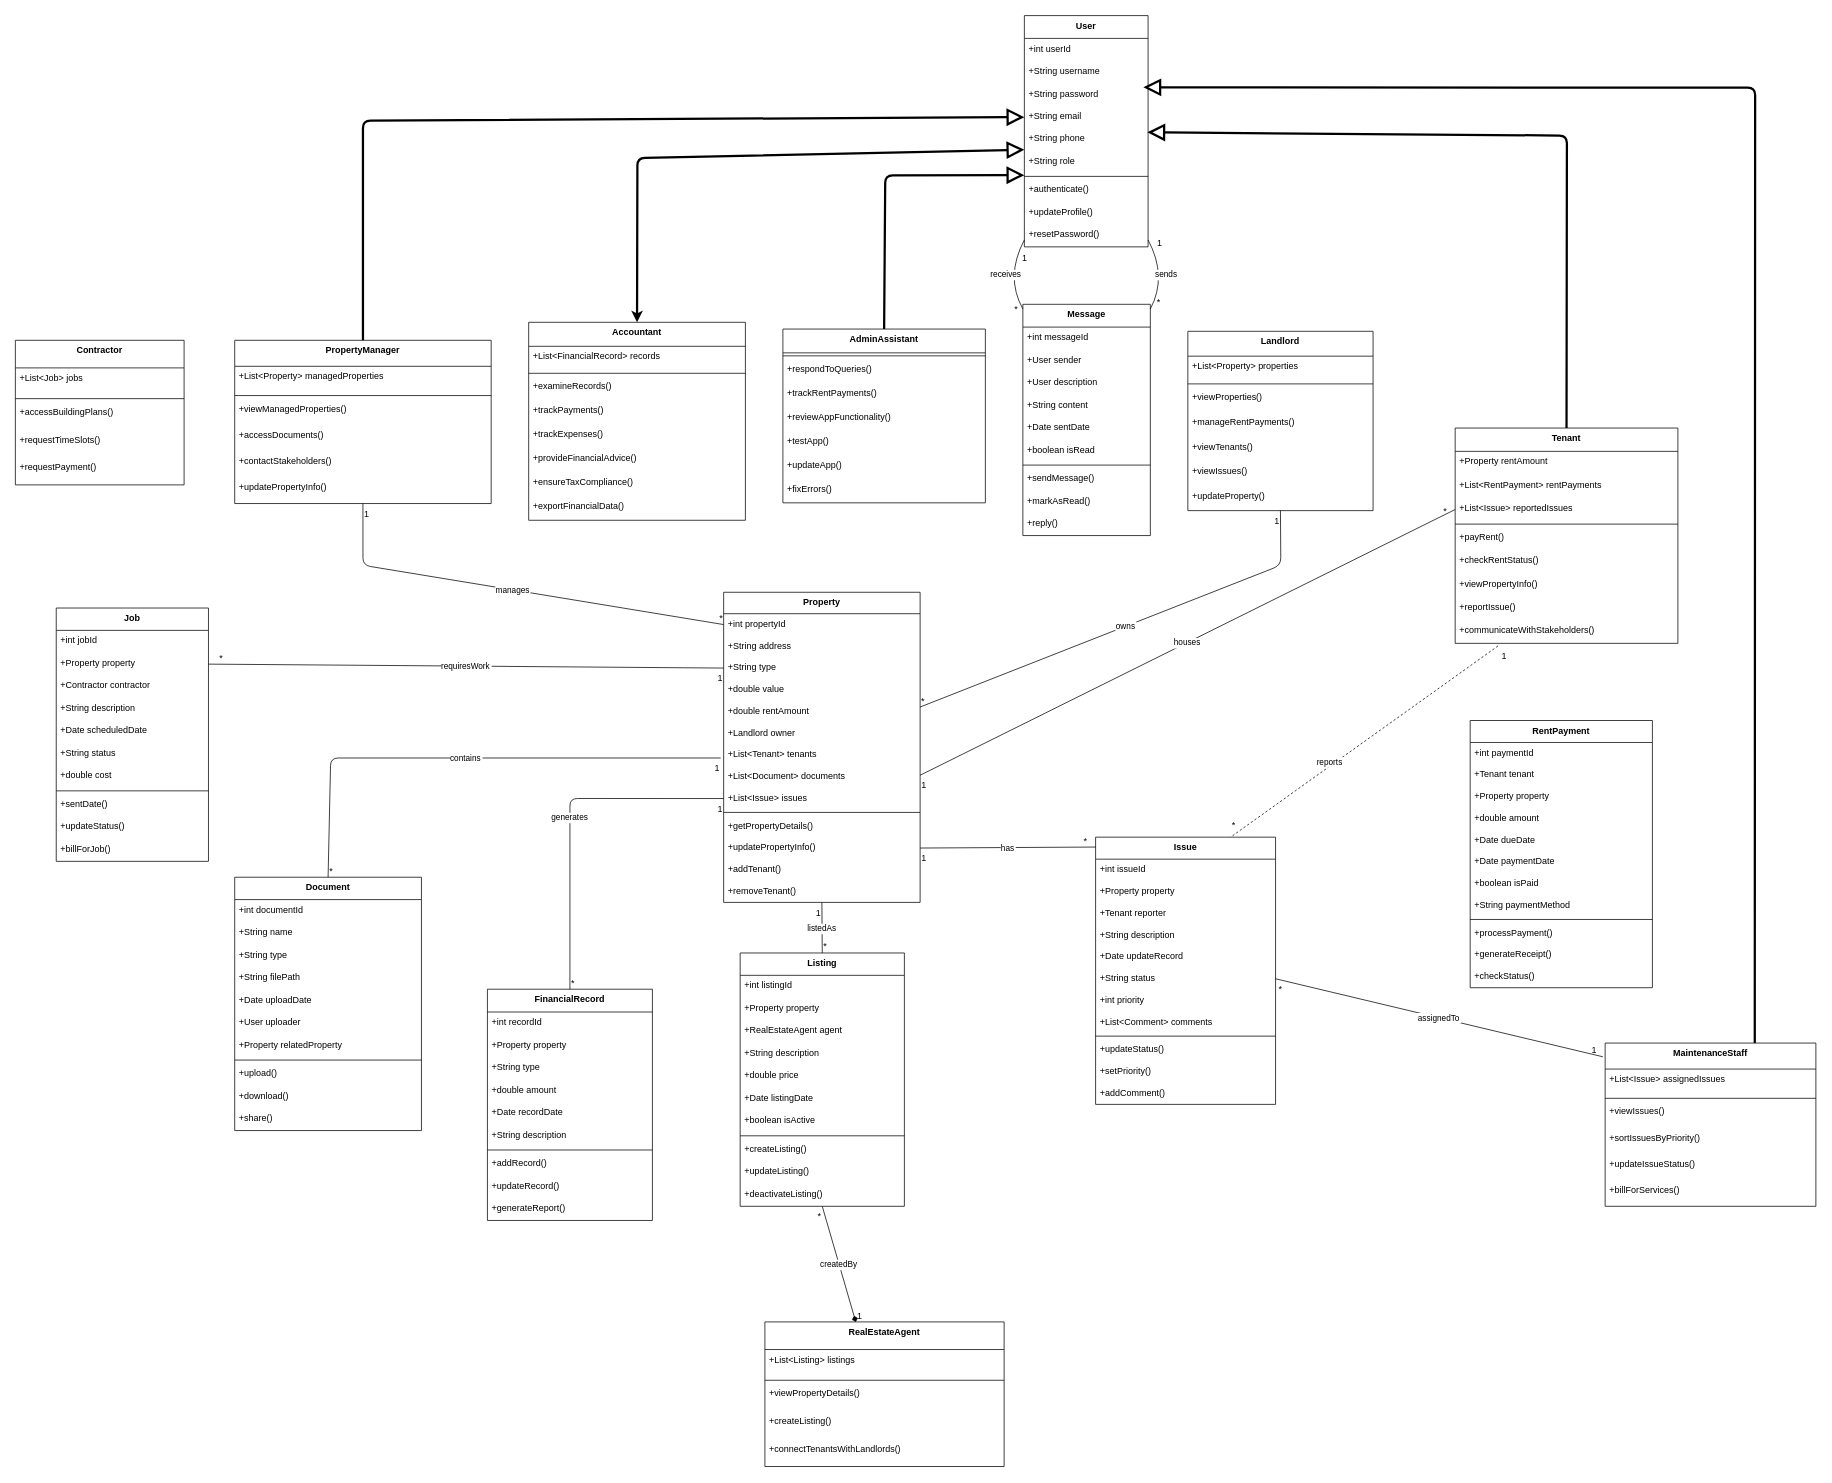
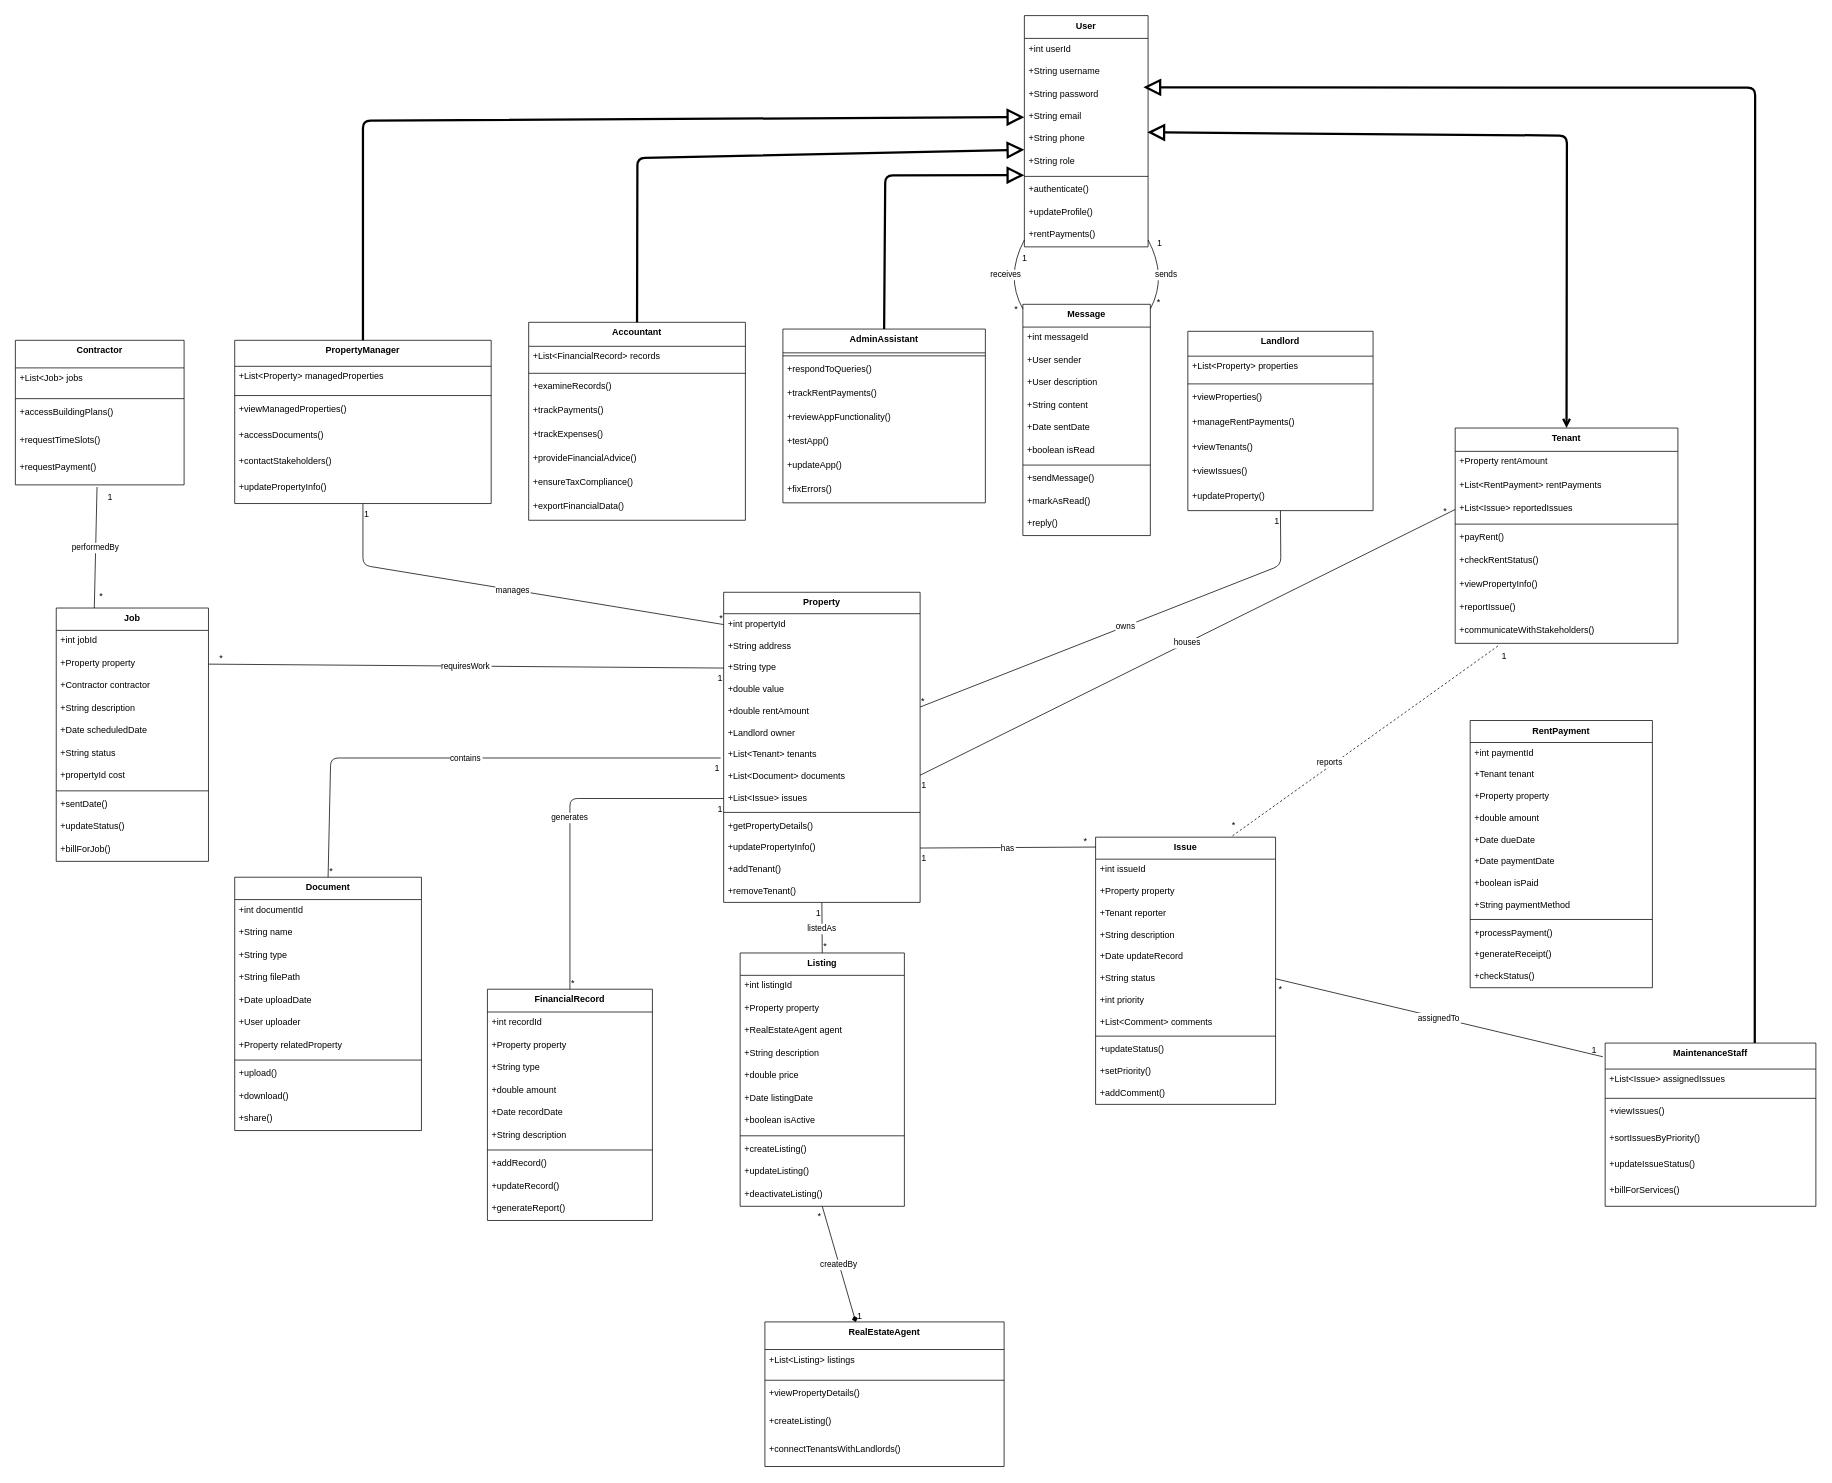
- <mxCell id="12" value="+resetPassword()" style="text;strokeColor=none;fillColor=none;align=left;verticalAlign=top;spacingLeft=4;spacingRight=4;overflow=hidden;rotatable=0;points=[[0,0.5],[1,0.5]];portConstraint=eastwest;" parent="2" vertex="1"><mxGeometry y="278.4" width="165" height="30" as="geometry" /></mxCell>
+ <mxCell id="12" value="+rentPayments()" style="text;strokeColor=none;fillColor=none;align=left;verticalAlign=top;spacingLeft=4;spacingRight=4;overflow=hidden;rotatable=0;points=[[0,0.5],[1,0.5]];portConstraint=eastwest;" parent="2" vertex="1"><mxGeometry y="278.4" width="165" height="30" as="geometry" /></mxCell>
- <mxCell id="174" value="" style="curved=0;startArrow=block;startSize=16;startFill=0;endArrow=classic;exitX=0;exitY=0.58;entryX=0.5;entryY=0;rounded=1;strokeWidth=3;" parent="1" source="2" target="28" edge="1"><mxGeometry relative="1" as="geometry"><Array as="points"><mxPoint x="849.5" y="210" /></Array></mxGeometry></mxCell>
+ <mxCell id="174" value="" style="curved=0;startArrow=block;startSize=16;startFill=0;endArrow=none;exitX=0;exitY=0.58;entryX=0.5;entryY=0;rounded=1;strokeWidth=3;" parent="1" source="2" target="28" edge="1"><mxGeometry relative="1" as="geometry"><Array as="points"><mxPoint x="849.5" y="210" /></Array></mxGeometry></mxCell>
- <mxCell id="177" value="" style="curved=0;startArrow=block;startSize=16;startFill=0;endArrow=none;exitX=0.994;exitY=0.176;entryX=0.5;entryY=0;rounded=1;strokeWidth=3;entryDx=0;entryDy=0;exitDx=0;exitDy=0;exitPerimeter=0;" parent="1" source="7" target="64" edge="1"><mxGeometry relative="1" as="geometry"><Array as="points"><mxPoint x="2089" y="180" /></Array></mxGeometry></mxCell>
+ <mxCell id="177" value="" style="curved=0;startArrow=block;startSize=16;startFill=0;endArrow=open;exitX=0.994;exitY=0.176;entryX=0.5;entryY=0;rounded=1;strokeWidth=3;entryDx=0;entryDy=0;exitDx=0;exitDy=0;exitPerimeter=0;" parent="1" source="7" target="64" edge="1"><mxGeometry relative="1" as="geometry"><Array as="points"><mxPoint x="2089" y="180" /></Array></mxGeometry></mxCell>
+ <mxCell id="208" value="performedBy" style="curved=0;startArrow=none;endArrow=none;exitX=0.25;exitY=0;entryX=0.484;entryY=1.077;rounded=1;exitDx=0;exitDy=0;entryDx=0;entryDy=0;entryPerimeter=0;" parent="1" source="150" target="57" edge="1"><mxGeometry relative="1" as="geometry"><Array as="points" /></mxGeometry></mxCell>
+ <mxCell id="209" value="*" style="edgeLabel;resizable=0;labelBackgroundColor=none;fontSize=12;align=left;verticalAlign=top;" parent="208" vertex="1"><mxGeometry x="-1" relative="1" as="geometry"><mxPoint x="5" y="-30" as="offset" /></mxGeometry></mxCell>
+ <mxCell id="210" value="1" style="edgeLabel;resizable=0;labelBackgroundColor=none;fontSize=12;align=right;verticalAlign=bottom;" parent="208" vertex="1"><mxGeometry x="1" relative="1" as="geometry"><mxPoint x="22" y="21" as="offset" /></mxGeometry></mxCell>
- <mxCell id="157" value="+double cost" style="text;strokeColor=none;fillColor=none;align=left;verticalAlign=top;spacingLeft=4;spacingRight=4;overflow=hidden;rotatable=0;points=[[0,0.5],[1,0.5]];portConstraint=eastwest;" parent="150" vertex="1"><mxGeometry y="209.818" width="203" height="30" as="geometry" /></mxCell>
+ <mxCell id="157" value="+propertyId cost" style="text;strokeColor=none;fillColor=none;align=left;verticalAlign=top;spacingLeft=4;spacingRight=4;overflow=hidden;rotatable=0;points=[[0,0.5],[1,0.5]];portConstraint=eastwest;" parent="150" vertex="1"><mxGeometry y="209.818" width="203" height="30" as="geometry" /></mxCell>
